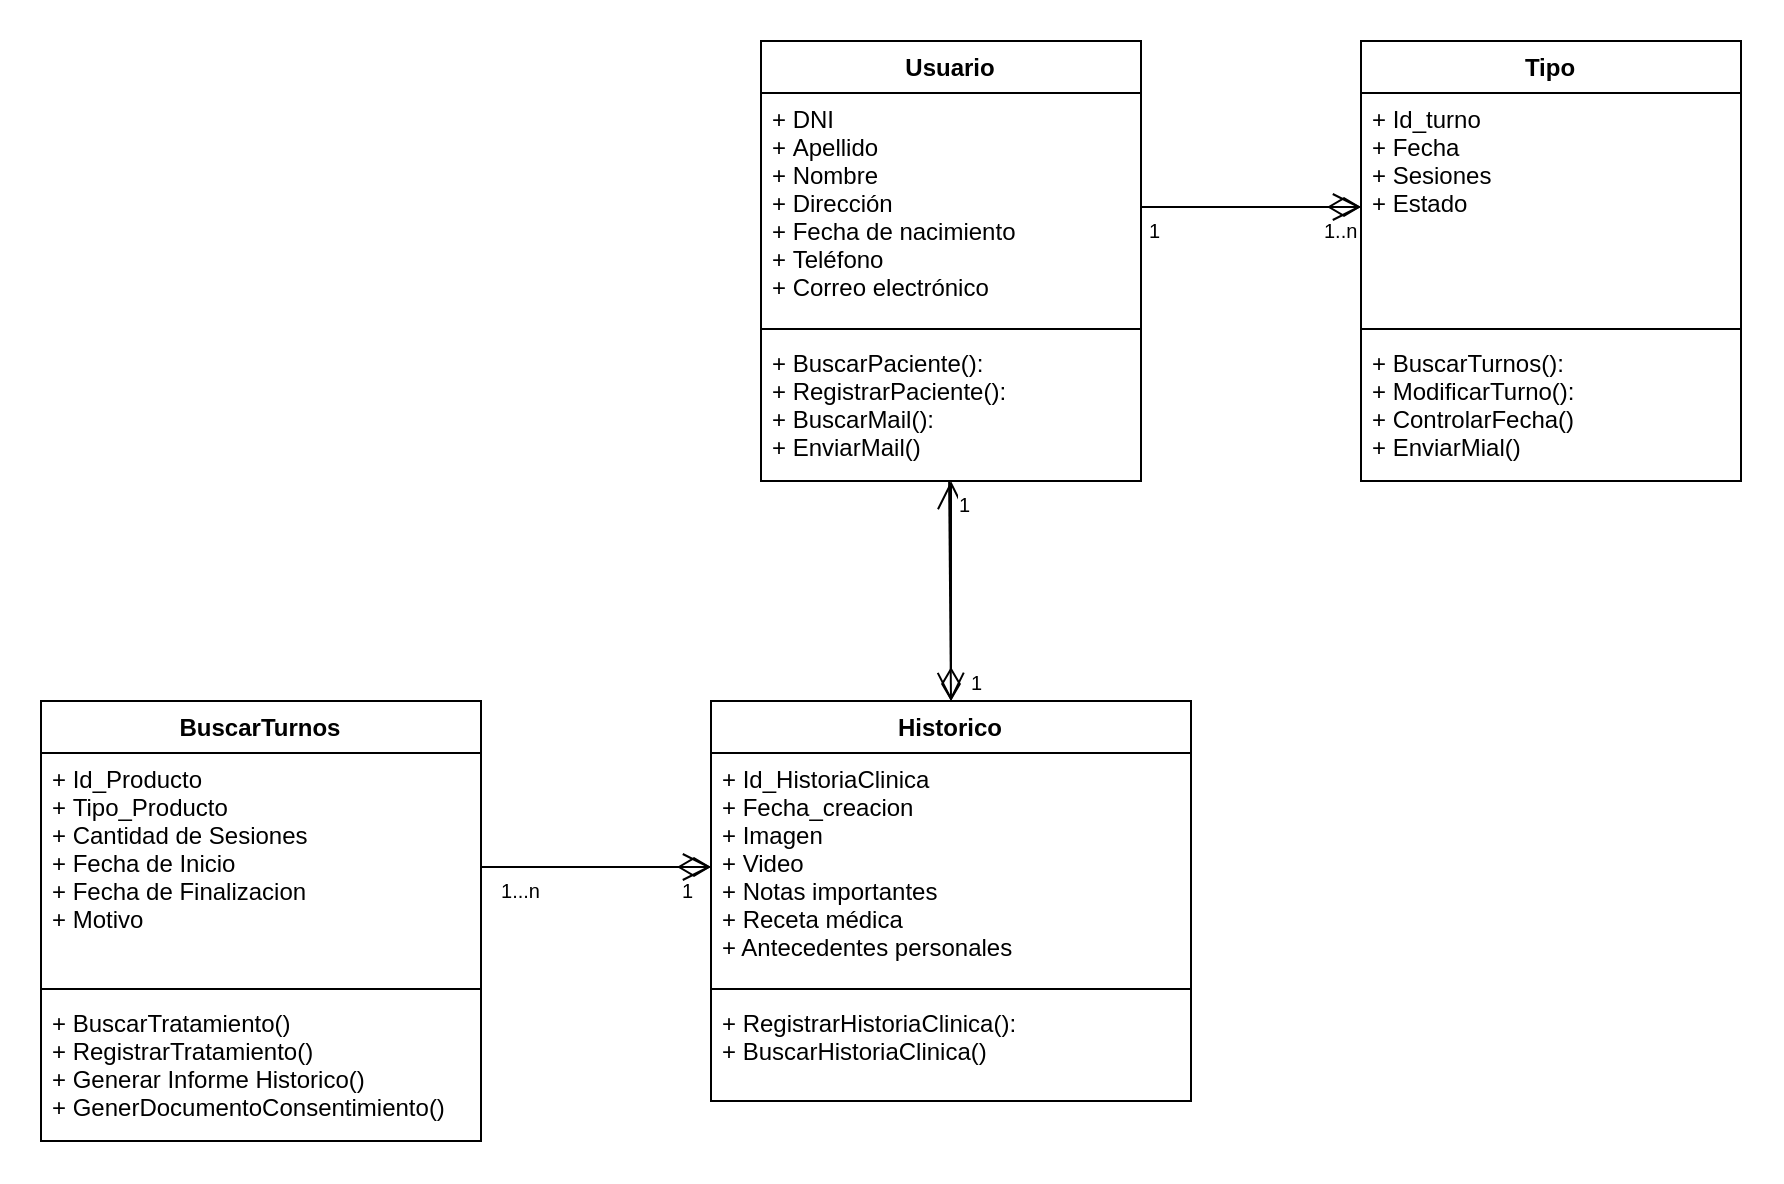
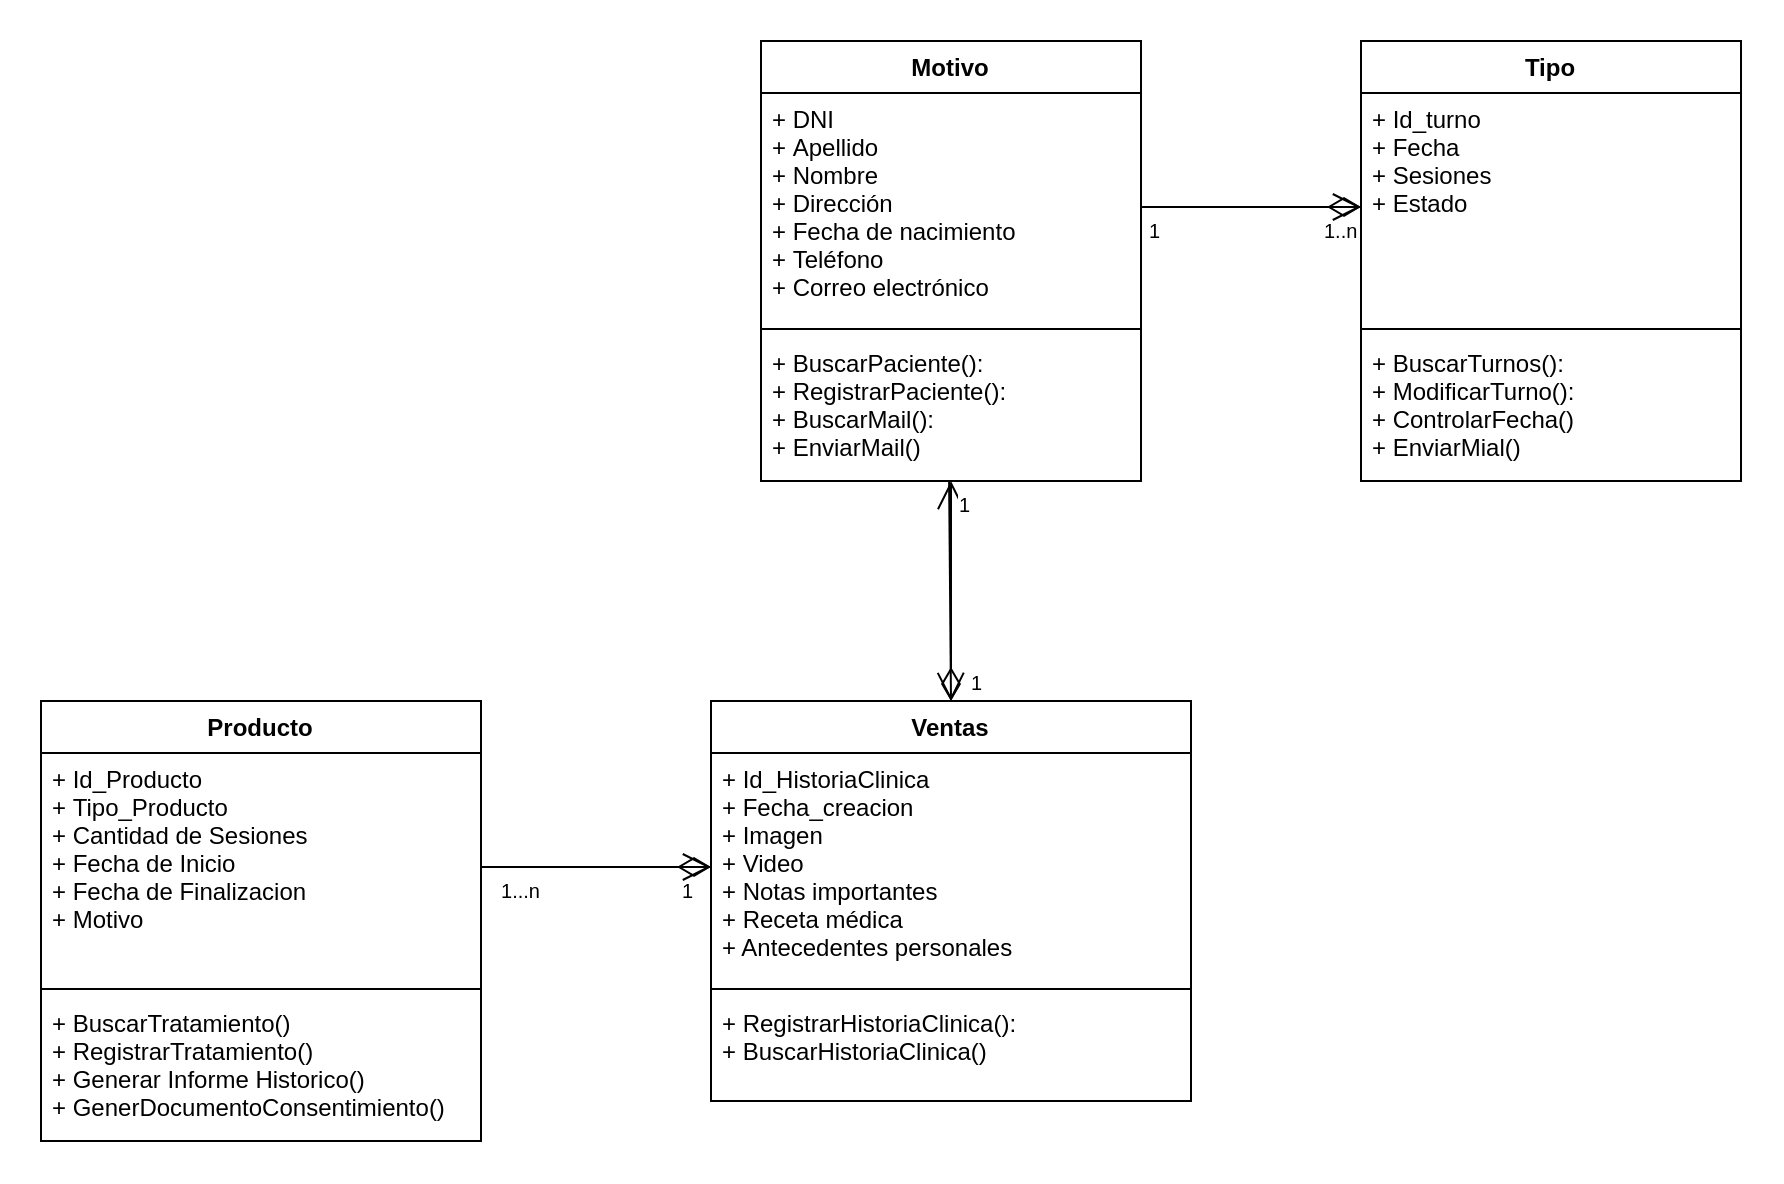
- <mxCell id="2" value="Usuario" style="swimlane;fontStyle=1;align=center;verticalAlign=top;childLayout=stackLayout;horizontal=1;startSize=26;horizontalStack=0;resizeParent=1;resizeParentMax=0;resizeLast=0;collapsible=1;marginBottom=0;" parent="1" vertex="1"><mxGeometry x="380" y="20" width="190" height="220" as="geometry"><mxRectangle x="130" y="80" width="100" height="26" as="alternateBounds" /></mxGeometry></mxCell>
+ <mxCell id="2" value="Motivo" style="swimlane;fontStyle=1;align=center;verticalAlign=top;childLayout=stackLayout;horizontal=1;startSize=26;horizontalStack=0;resizeParent=1;resizeParentMax=0;resizeLast=0;collapsible=1;marginBottom=0;" parent="1" vertex="1"><mxGeometry x="380" y="20" width="190" height="220" as="geometry"><mxRectangle x="130" y="80" width="100" height="26" as="alternateBounds" /></mxGeometry></mxCell>
- <mxCell id="18" value="BuscarTurnos" style="swimlane;fontStyle=1;align=center;verticalAlign=top;childLayout=stackLayout;horizontal=1;startSize=26;horizontalStack=0;resizeParent=1;resizeParentMax=0;resizeLast=0;collapsible=1;marginBottom=0;" parent="1" vertex="1"><mxGeometry x="20" y="350" width="220" height="220" as="geometry"><mxRectangle x="130" y="80" width="100" height="26" as="alternateBounds" /></mxGeometry></mxCell>
+ <mxCell id="18" value="Producto" style="swimlane;fontStyle=1;align=center;verticalAlign=top;childLayout=stackLayout;horizontal=1;startSize=26;horizontalStack=0;resizeParent=1;resizeParentMax=0;resizeLast=0;collapsible=1;marginBottom=0;" parent="1" vertex="1"><mxGeometry x="20" y="350" width="220" height="220" as="geometry"><mxRectangle x="130" y="80" width="100" height="26" as="alternateBounds" /></mxGeometry></mxCell>
- <mxCell id="26" value="Historico" style="swimlane;fontStyle=1;align=center;verticalAlign=top;childLayout=stackLayout;horizontal=1;startSize=26;horizontalStack=0;resizeParent=1;resizeParentMax=0;resizeLast=0;collapsible=1;marginBottom=0;" parent="1" vertex="1"><mxGeometry x="355" y="350" width="240" height="200" as="geometry"><mxRectangle x="130" y="80" width="100" height="26" as="alternateBounds" /></mxGeometry></mxCell>
+ <mxCell id="26" value="Ventas" style="swimlane;fontStyle=1;align=center;verticalAlign=top;childLayout=stackLayout;horizontal=1;startSize=26;horizontalStack=0;resizeParent=1;resizeParentMax=0;resizeLast=0;collapsible=1;marginBottom=0;" parent="1" vertex="1"><mxGeometry x="355" y="350" width="240" height="200" as="geometry"><mxRectangle x="130" y="80" width="100" height="26" as="alternateBounds" /></mxGeometry></mxCell>
